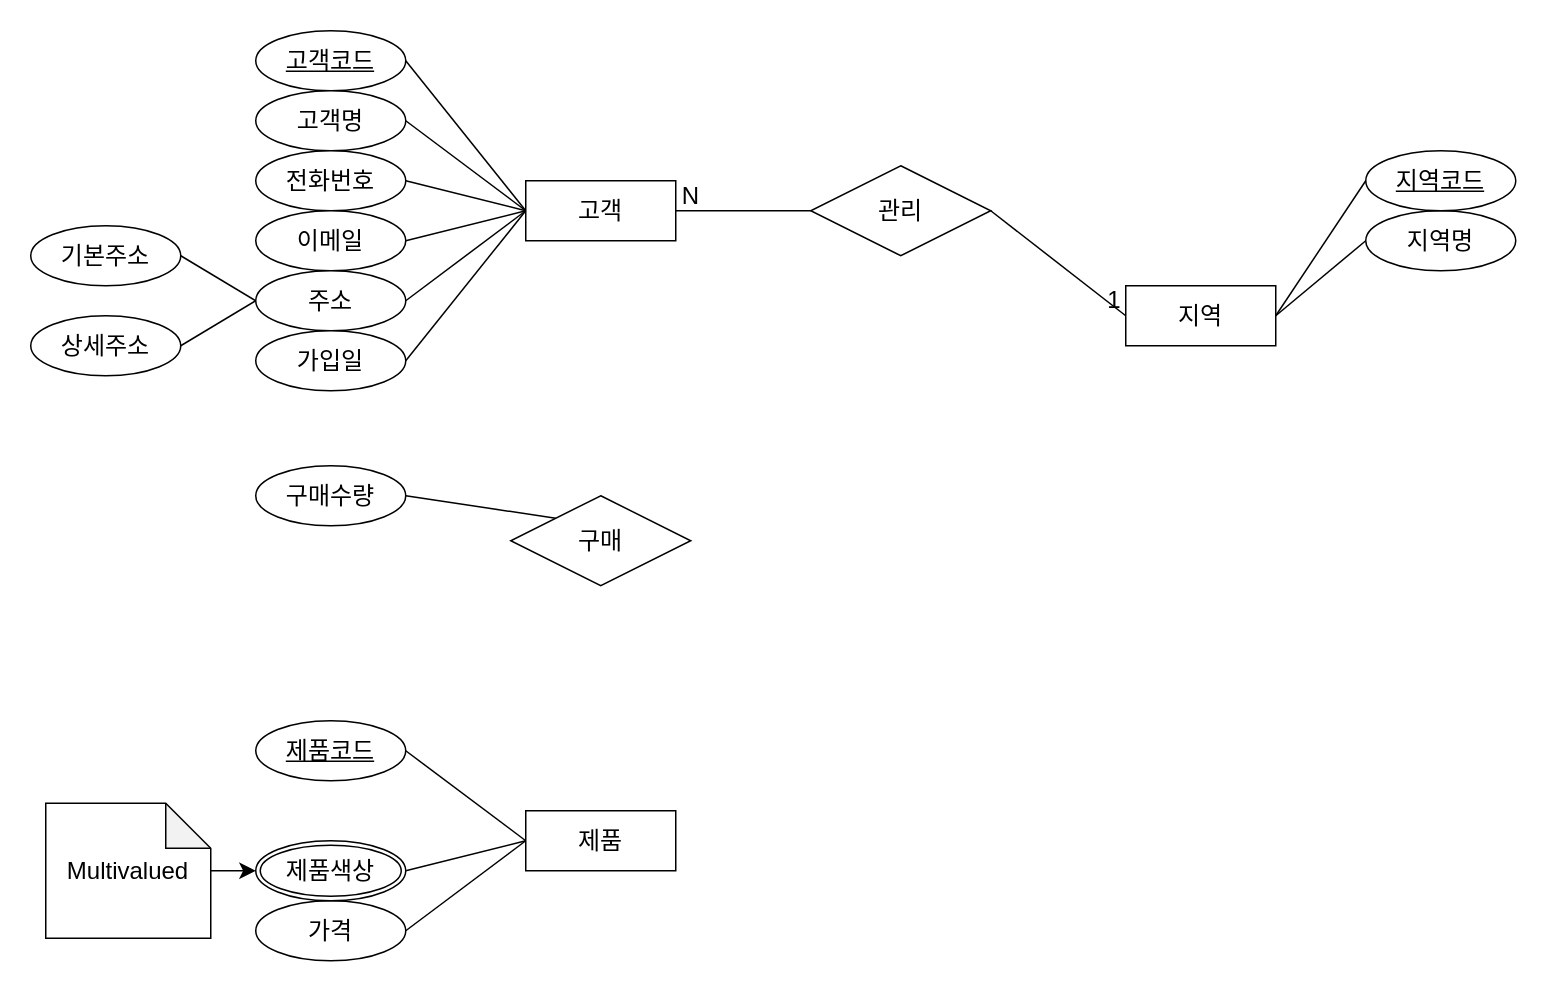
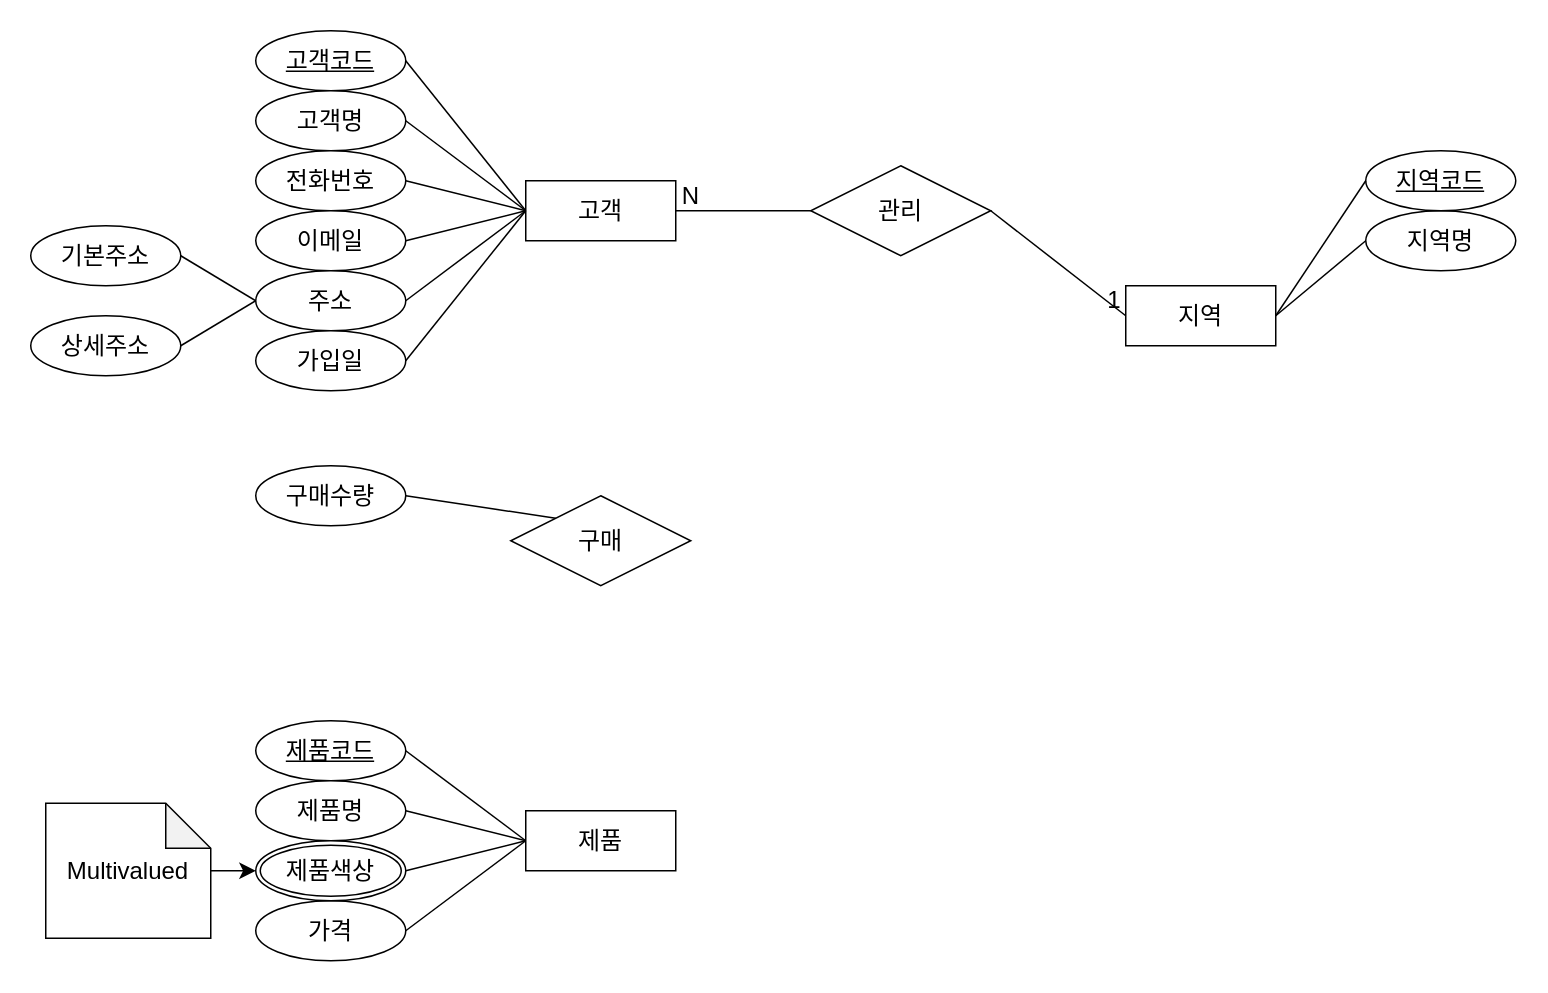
+ <mxCell id="16" value="제품명" style="ellipse;whiteSpace=wrap;html=1;align=center;fontSize=16;" vertex="1" parent="1"><mxGeometry x="170" y="520" width="100" height="40" as="geometry" /></mxCell>
+ <mxCell id="33" value="" style="endArrow=none;html=1;rounded=0;fontSize=12;startSize=8;endSize=8;curved=1;exitX=1;exitY=0.5;exitDx=0;exitDy=0;entryX=0;entryY=0.5;entryDx=0;entryDy=0;" edge="1" parent="1" source="16" target="4"><mxGeometry relative="1" as="geometry"><mxPoint x="280" y="510" as="sourcePoint" /><mxPoint x="360" y="570" as="targetPoint" /></mxGeometry></mxCell>
